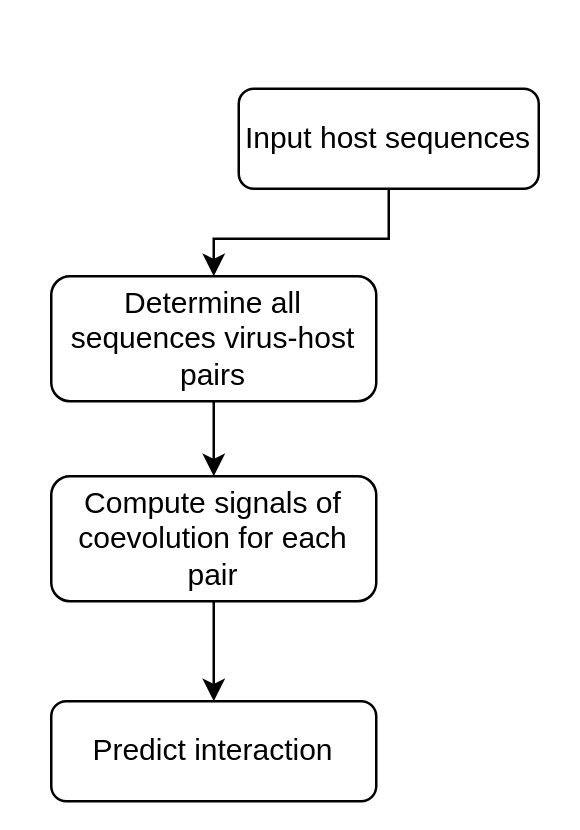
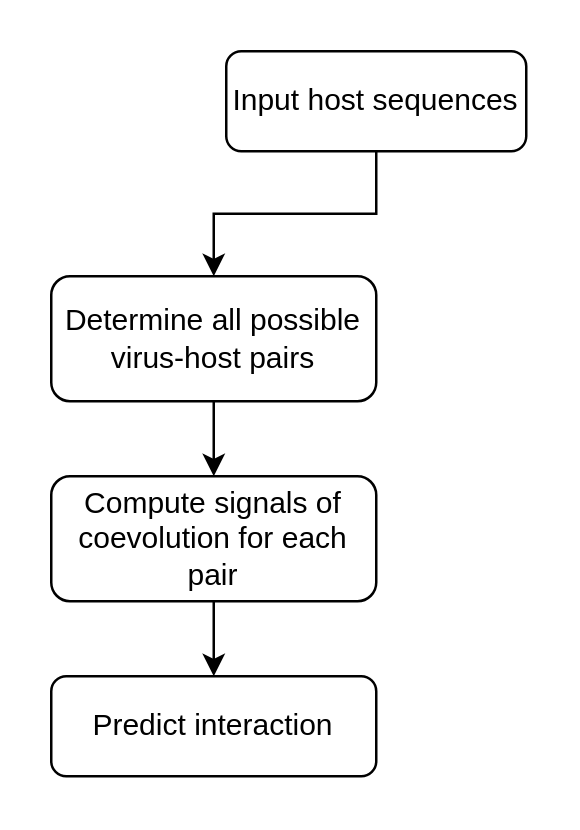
- <mxCell id="3" value="Input host sequences" style="rounded=1;whiteSpace=wrap;html=1;" vertex="1" parent="1"><mxGeometry x="95" y="35" width="120" height="40" as="geometry" /></mxCell>
+ <mxCell id="3" value="Input host sequences" style="rounded=1;whiteSpace=wrap;html=1;" vertex="1" parent="1"><mxGeometry x="90" y="20" width="120" height="40" as="geometry" /></mxCell>
- <mxCell id="5" value="Determine all sequences virus-host pairs" style="rounded=1;whiteSpace=wrap;html=1;" vertex="1" parent="1"><mxGeometry x="20" y="110" width="130" height="50" as="geometry" /></mxCell>
+ <mxCell id="5" value="Determine all possible virus-host pairs" style="rounded=1;whiteSpace=wrap;html=1;" vertex="1" parent="1"><mxGeometry x="20" y="110" width="130" height="50" as="geometry" /></mxCell>
- <mxCell id="8" value="Predict interaction" style="rounded=1;whiteSpace=wrap;html=1;" vertex="1" parent="1"><mxGeometry x="20" y="280" width="130" height="40" as="geometry" /></mxCell>
+ <mxCell id="8" value="Predict interaction" style="rounded=1;whiteSpace=wrap;html=1;" vertex="1" parent="1"><mxGeometry x="20" y="270" width="130" height="40" as="geometry" /></mxCell>
